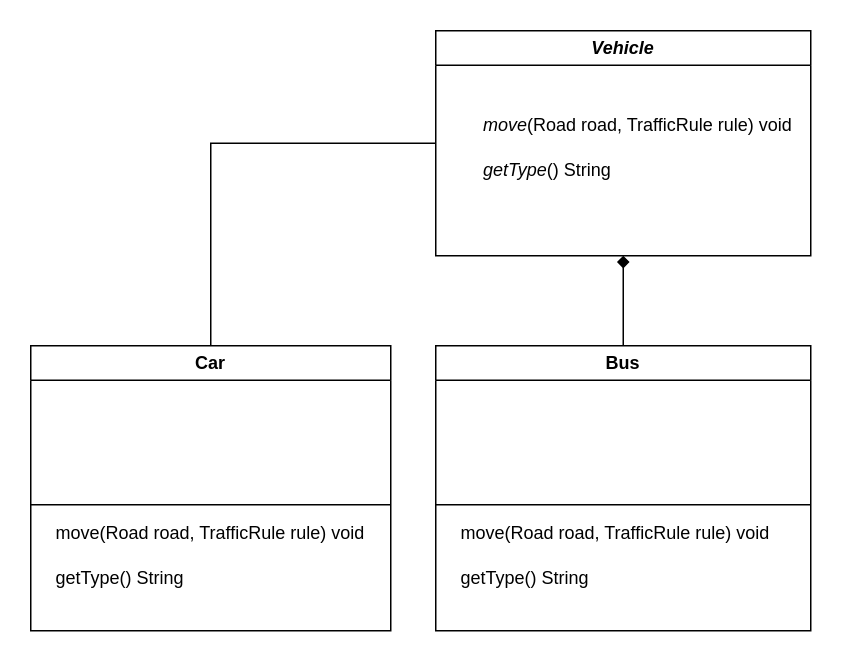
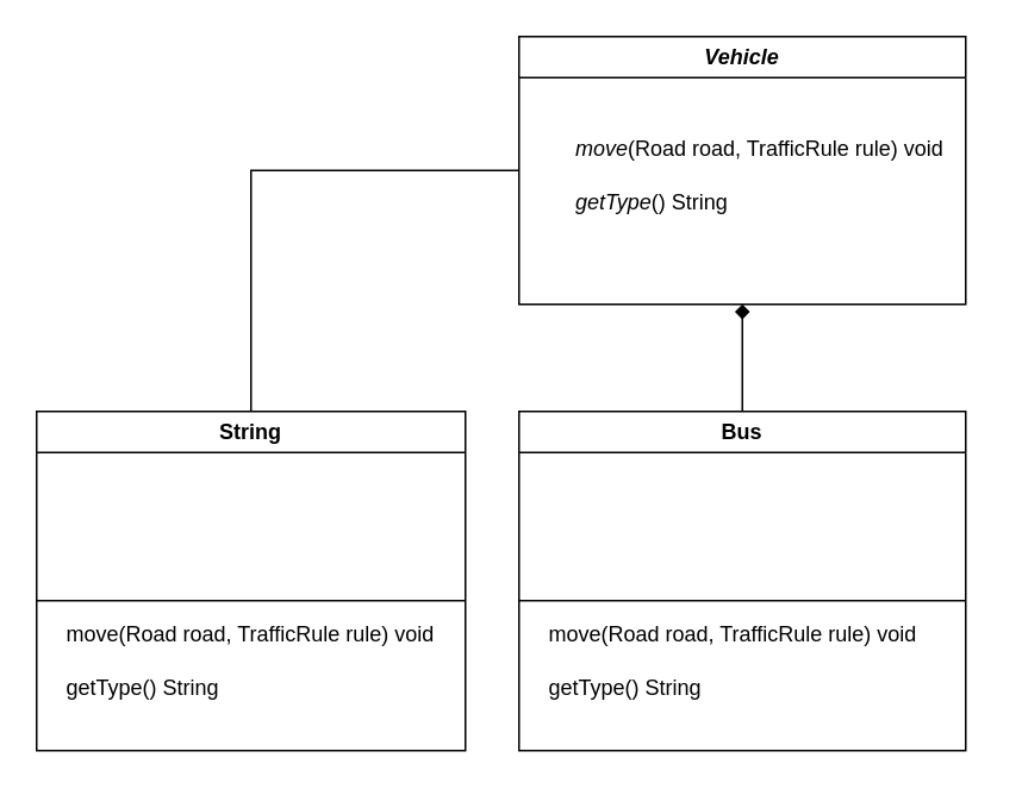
- <mxCell id="5" value="Car" style="swimlane;whiteSpace=wrap;html=1;" vertex="1" parent="1"><mxGeometry x="20" y="230" width="240" height="190" as="geometry" /></mxCell>
+ <mxCell id="5" value="String" style="swimlane;whiteSpace=wrap;html=1;" vertex="1" parent="1"><mxGeometry x="20" y="230" width="240" height="190" as="geometry" /></mxCell>
